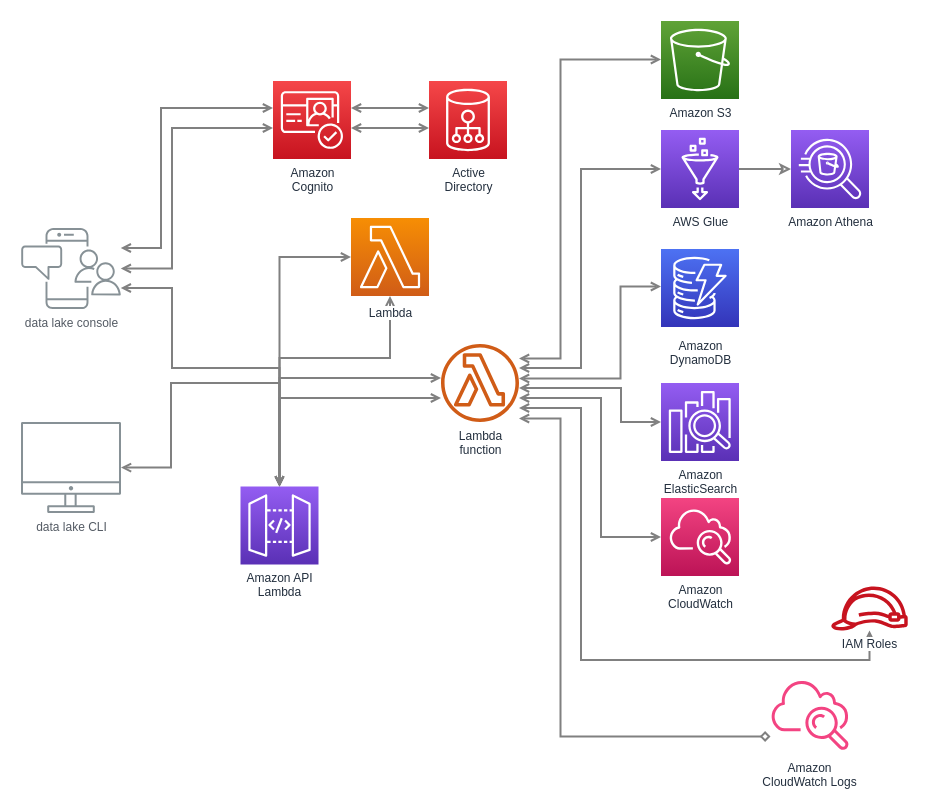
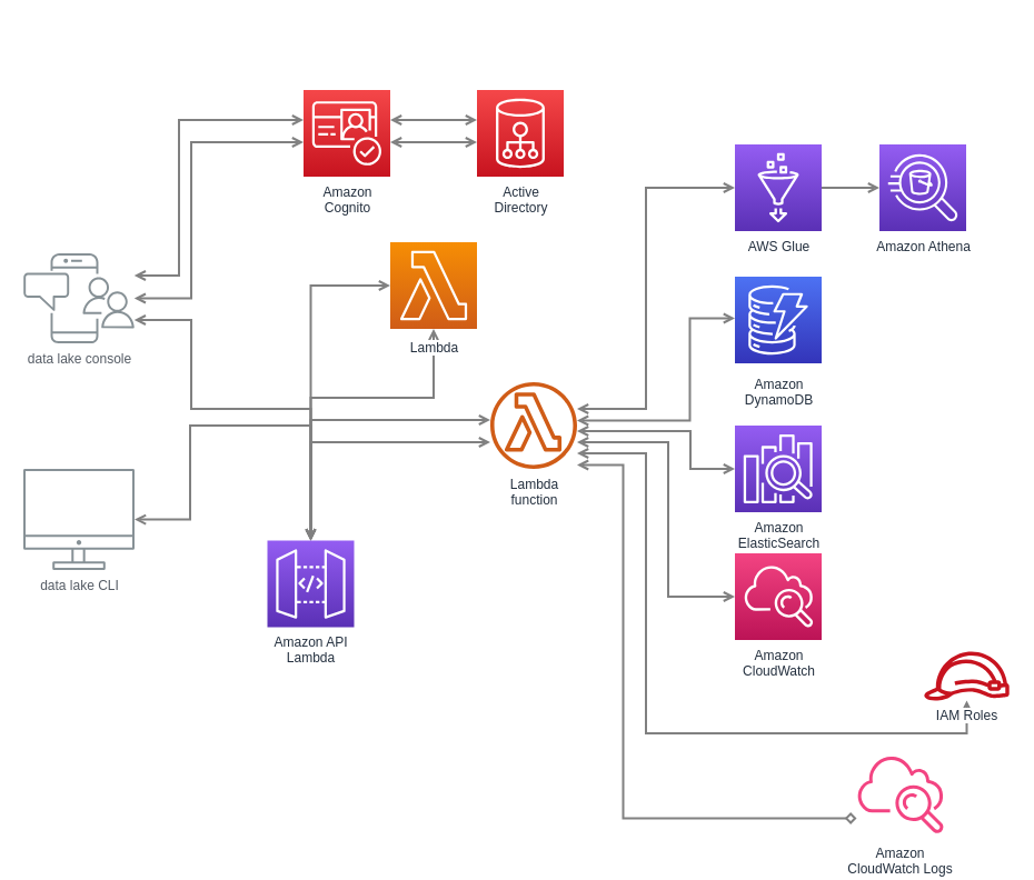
- <mxCell id="27" value="Amazon S3" style="outlineConnect=0;fontColor=#232F3E;gradientColor=#60A337;gradientDirection=north;fillColor=#277116;strokeColor=#ffffff;dashed=0;verticalLabelPosition=bottom;verticalAlign=top;align=center;html=1;fontSize=12;fontStyle=0;aspect=fixed;shape=mxgraph.aws4.resourceIcon;resIcon=mxgraph.aws4.s3;labelBackgroundColor=#ffffff;" parent="1" vertex="1"><mxGeometry x="660.5" y="20.5" width="78" height="78" as="geometry" /></mxCell>
- <mxCell id="15" value="" style="edgeStyle=orthogonalEdgeStyle;rounded=0;orthogonalLoop=1;jettySize=auto;html=1;startArrow=none;startFill=0;endArrow=classic;endFill=0;strokeWidth=2;strokeColor=#808080;" parent="1" source="28" target="29" edge="1"><mxGeometry relative="1" as="geometry" /></mxCell>
+ <mxCell id="15" value="" style="edgeStyle=orthogonalEdgeStyle;rounded=0;orthogonalLoop=1;jettySize=auto;html=1;startArrow=none;startFill=0;endArrow=open;endFill=0;strokeWidth=2;strokeColor=#808080;" parent="1" source="28" target="29" edge="1"><mxGeometry relative="1" as="geometry" /></mxCell>
- <mxCell id="8" style="edgeStyle=orthogonalEdgeStyle;rounded=0;orthogonalLoop=1;jettySize=auto;html=1;startArrow=open;startFill=0;endArrow=open;endFill=0;strokeWidth=2;strokeColor=#808080;" parent="1" source="26" target="27" edge="1"><mxGeometry relative="1" as="geometry"><Array as="points"><mxPoint x="560" y="358" /><mxPoint x="560" y="59" /></Array></mxGeometry></mxCell>
